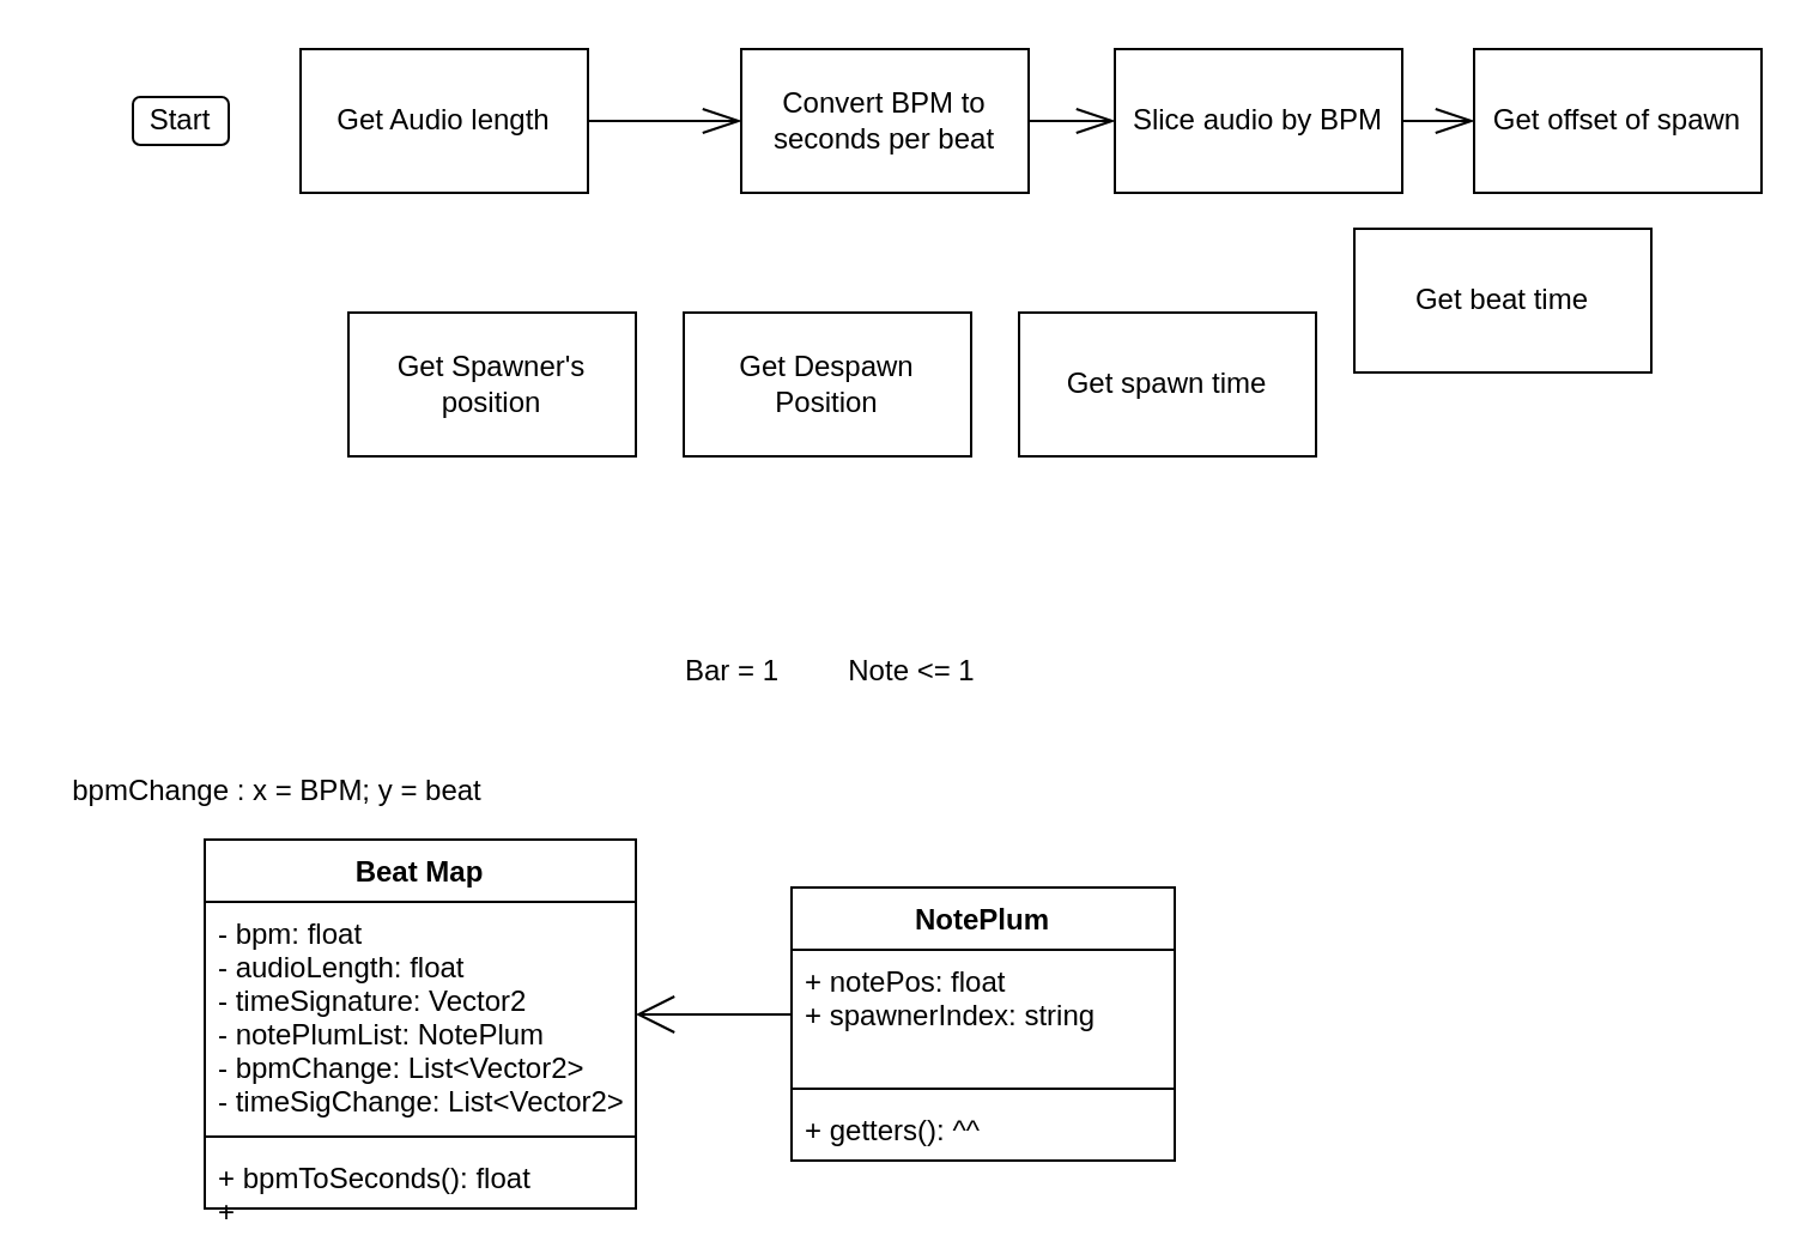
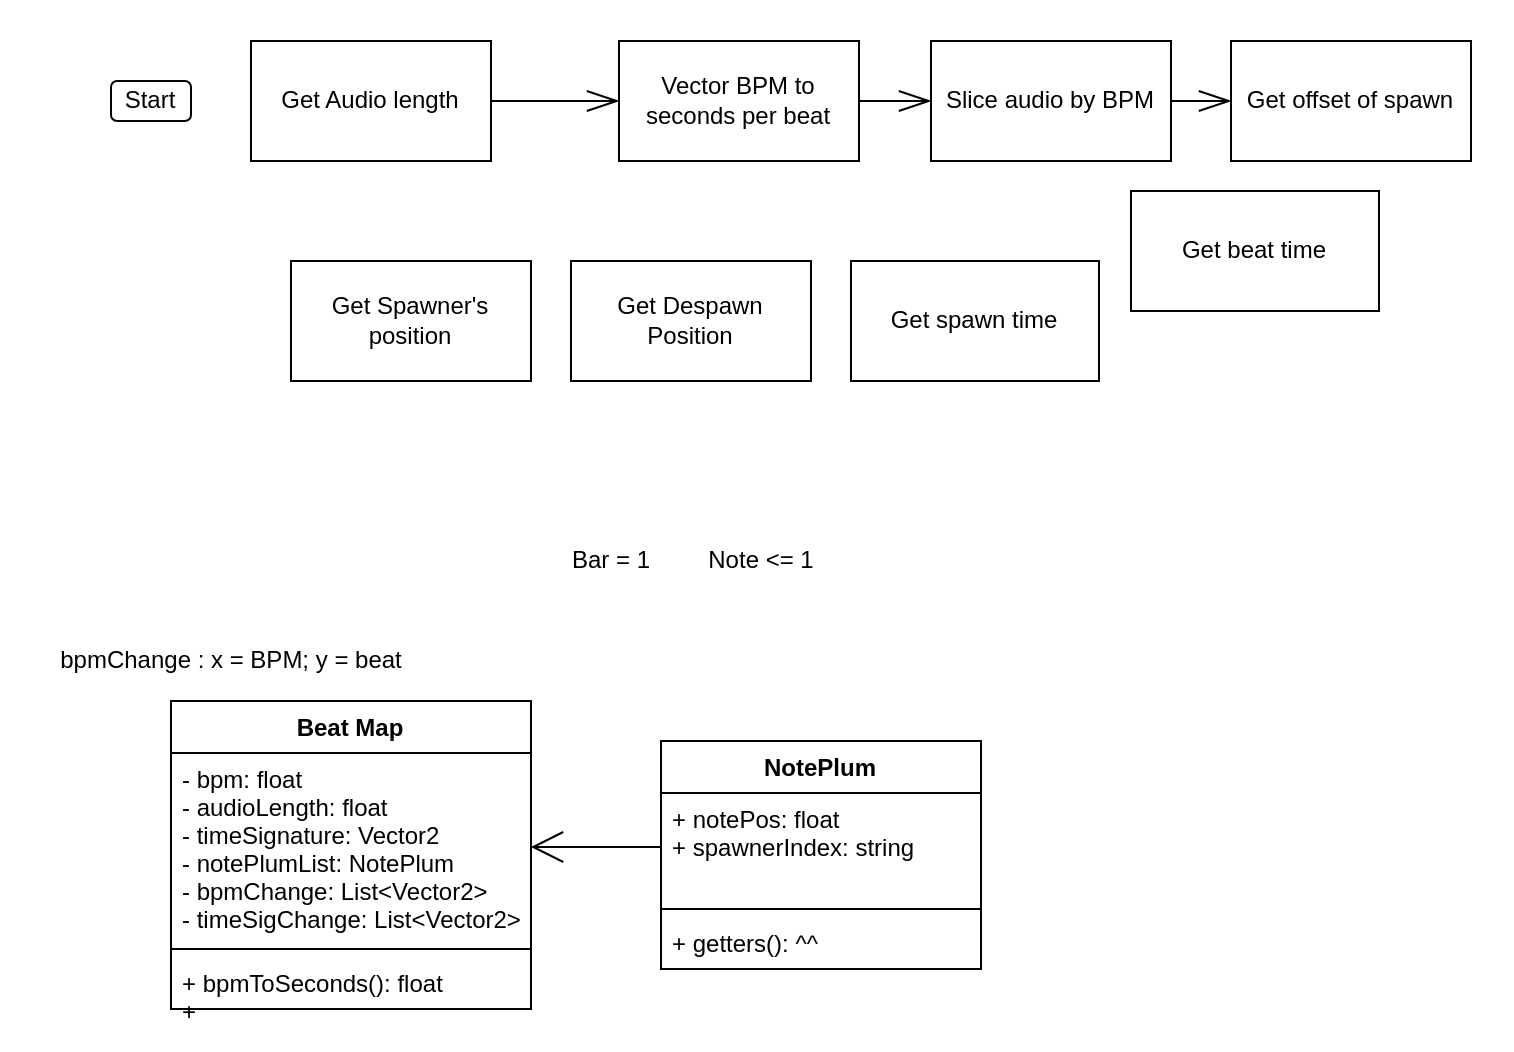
- <mxCell id="6" value="Convert BPM to seconds per beat" style="rounded=0;whiteSpace=wrap;html=1;hachureGap=4;pointerEvents=0;" parent="1" vertex="1"><mxGeometry x="309" y="20.005" width="120" height="60" as="geometry" /></mxCell>
+ <mxCell id="6" value="Vector BPM to seconds per beat" style="rounded=0;whiteSpace=wrap;html=1;hachureGap=4;pointerEvents=0;" parent="1" vertex="1"><mxGeometry x="309" y="20.005" width="120" height="60" as="geometry" /></mxCell>
